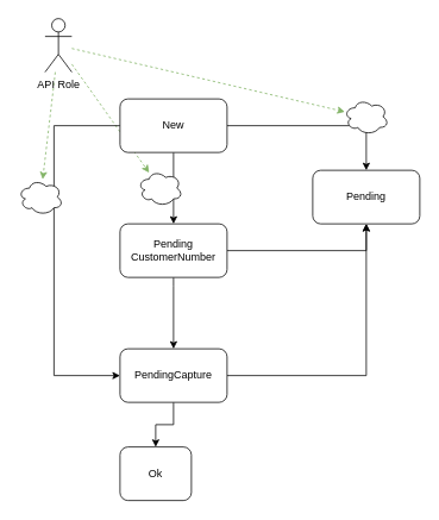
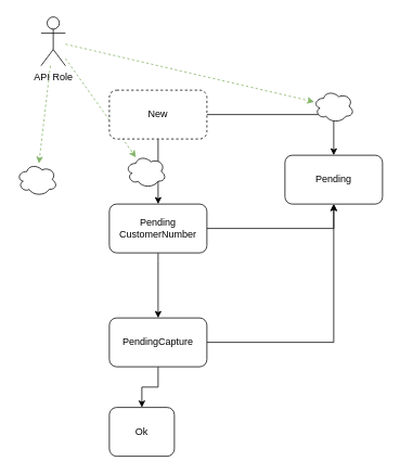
- <mxCell id="8" value="New" style="rounded=1;whiteSpace=wrap;html=1;" parent="1" vertex="1"><mxGeometry x="134" y="110" width="120" height="60" as="geometry" /></mxCell>
+ <mxCell id="8" value="New" style="rounded=1;whiteSpace=wrap;html=1;dashed=1;" parent="1" vertex="1"><mxGeometry x="134" y="110" width="120" height="60" as="geometry" /></mxCell>
- <mxCell id="7" style="edgeStyle=orthogonalEdgeStyle;rounded=0;orthogonalLoop=1;jettySize=auto;html=1;" parent="1" source="8" target="15" edge="1"><mxGeometry relative="1" as="geometry"><Array as="points"><mxPoint x="60" y="140" /><mxPoint x="60" y="420" /></Array></mxGeometry></mxCell>
